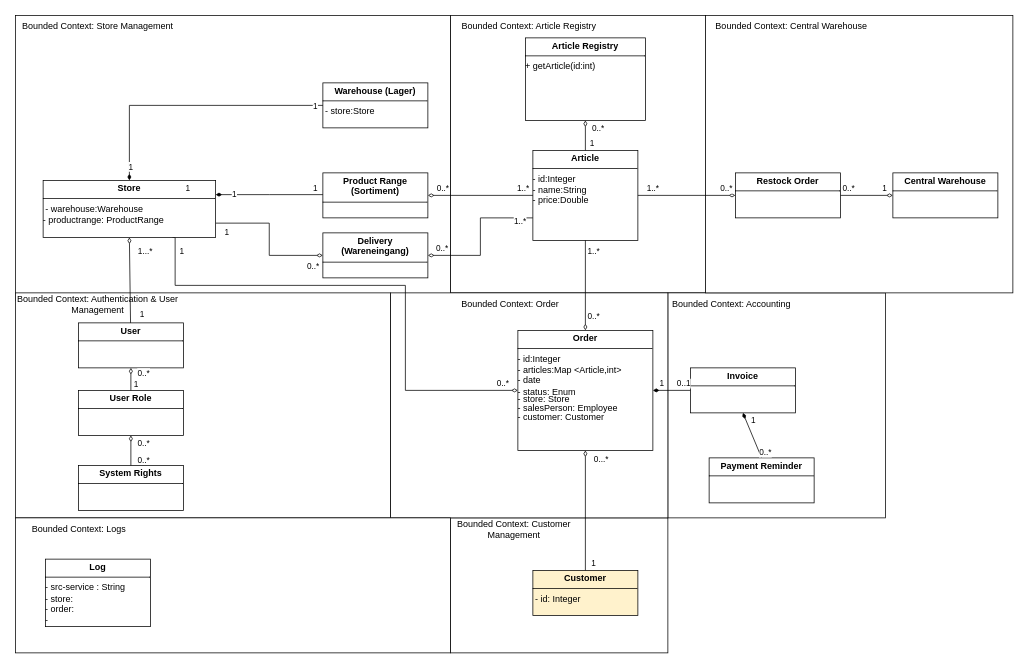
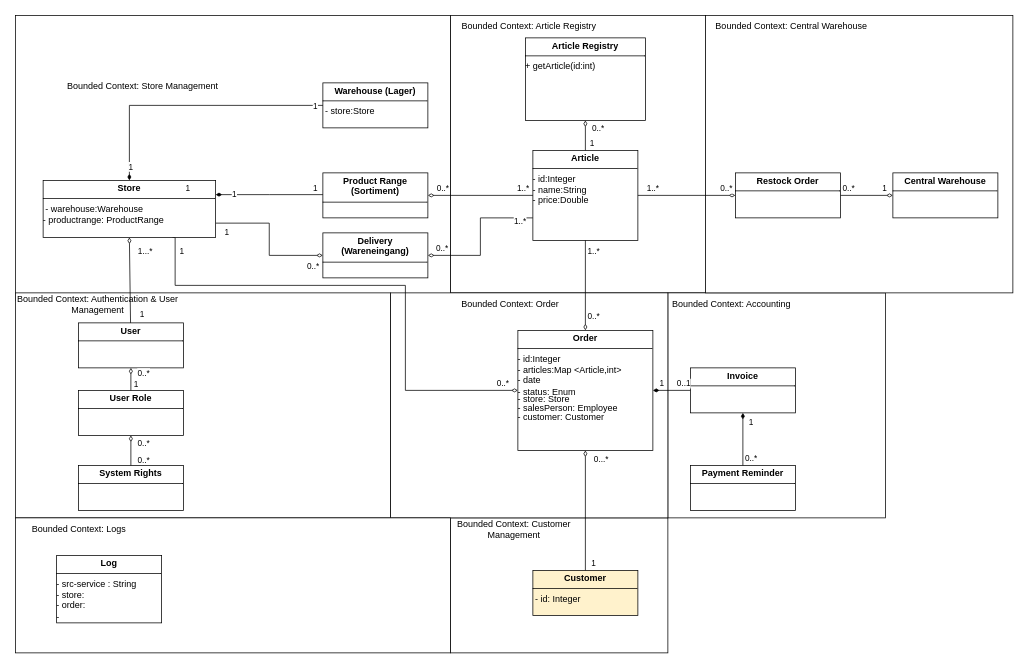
- <mxCell id="39" value="Bounded Context: Store Management" style="text;html=1;align=center;verticalAlign=middle;whiteSpace=wrap;rounded=0;" parent="1" vertex="1"><mxGeometry x="20" y="20" width="220" height="30" as="geometry" /></mxCell>
+ <mxCell id="39" value="Bounded Context: Store Management" style="text;html=1;align=center;verticalAlign=middle;whiteSpace=wrap;rounded=0;" parent="1" vertex="1"><mxGeometry x="80" y="100" width="220" height="30" as="geometry" /></mxCell>
- <mxCell id="17" value="&lt;p style=&quot;margin:0px;margin-top:4px;text-align:center;&quot;&gt;&lt;b&gt;Payment Reminder&lt;/b&gt;&lt;/p&gt;&lt;hr size=&quot;1&quot; style=&quot;border-style:solid;&quot;&gt;&lt;div style=&quot;height:2px;&quot;&gt;&lt;/div&gt;" style="verticalAlign=top;align=left;overflow=fill;html=1;whiteSpace=wrap;" parent="1" vertex="1"><mxGeometry x="945" y="610" width="140" height="60" as="geometry" /></mxCell>
+ <mxCell id="17" value="&lt;p style=&quot;margin:0px;margin-top:4px;text-align:center;&quot;&gt;&lt;b&gt;Payment Reminder&lt;/b&gt;&lt;/p&gt;&lt;hr size=&quot;1&quot; style=&quot;border-style:solid;&quot;&gt;&lt;div style=&quot;height:2px;&quot;&gt;&lt;/div&gt;" style="verticalAlign=top;align=left;overflow=fill;html=1;whiteSpace=wrap;" parent="1" vertex="1"><mxGeometry x="920" y="620" width="140" height="60" as="geometry" /></mxCell>
- <mxCell id="51" value="&lt;p style=&quot;margin:0px;margin-top:4px;text-align:center;&quot;&gt;&lt;b&gt;Log&lt;/b&gt;&lt;/p&gt;&lt;hr size=&quot;1&quot; style=&quot;border-style:solid;&quot;&gt;&lt;div style=&quot;height:2px;&quot;&gt;- src-service : String&lt;br&gt;- store:&lt;br&gt;- order:&lt;br&gt;-&amp;nbsp;&lt;/div&gt;&lt;div style=&quot;height:2px;&quot;&gt;&lt;br&gt;&lt;/div&gt;" style="verticalAlign=top;align=left;overflow=fill;html=1;whiteSpace=wrap;" parent="1" vertex="1"><mxGeometry x="60" y="745" width="140" height="90" as="geometry" /></mxCell>
+ <mxCell id="51" value="&lt;p style=&quot;margin:0px;margin-top:4px;text-align:center;&quot;&gt;&lt;b&gt;Log&lt;/b&gt;&lt;/p&gt;&lt;hr size=&quot;1&quot; style=&quot;border-style:solid;&quot;&gt;&lt;div style=&quot;height:2px;&quot;&gt;- src-service : String&lt;br&gt;- store:&lt;br&gt;- order:&lt;br&gt;-&amp;nbsp;&lt;/div&gt;&lt;div style=&quot;height:2px;&quot;&gt;&lt;br&gt;&lt;/div&gt;" style="verticalAlign=top;align=left;overflow=fill;html=1;whiteSpace=wrap;" parent="1" vertex="1"><mxGeometry x="75" y="740" width="140" height="90" as="geometry" /></mxCell>
